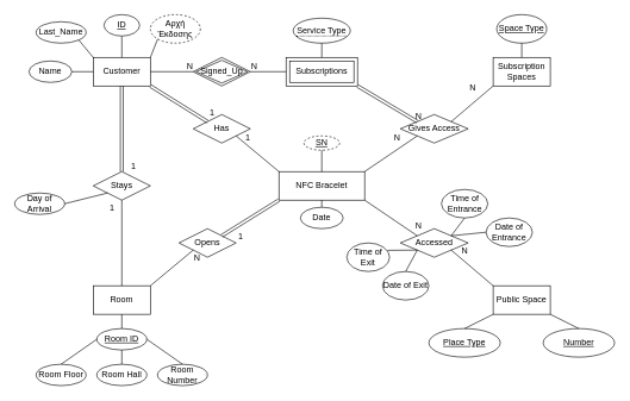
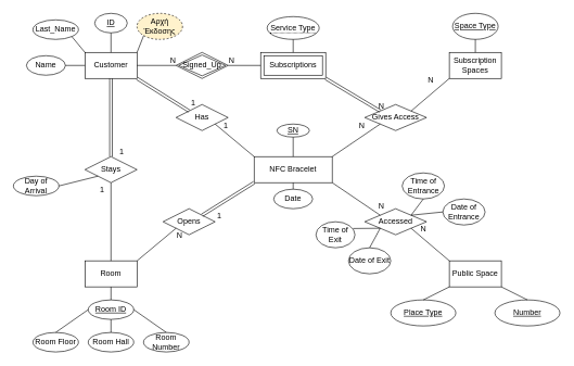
- <mxCell id="13" value="Αρχή Έκδοσης" style="ellipse;whiteSpace=wrap;html=1;align=center;dashed=1;" vertex="1" parent="1"><mxGeometry x="210" y="20" width="70" height="40" as="geometry" /></mxCell>
+ <mxCell id="13" value="Αρχή Έκδοσης" style="ellipse;whiteSpace=wrap;html=1;align=center;dashed=1;fillColor=#fff2cc;" vertex="1" parent="1"><mxGeometry x="210" y="20" width="70" height="40" as="geometry" /></mxCell>
- <mxCell id="58" value="SN" style="ellipse;whiteSpace=wrap;html=1;align=center;fontStyle=4;dashed=1;" vertex="1" parent="1"><mxGeometry x="425" y="190" width="50" height="20" as="geometry" /></mxCell>
+ <mxCell id="58" value="SN" style="ellipse;whiteSpace=wrap;html=1;align=center;fontStyle=4;" vertex="1" parent="1"><mxGeometry x="425" y="190" width="50" height="20" as="geometry" /></mxCell>
